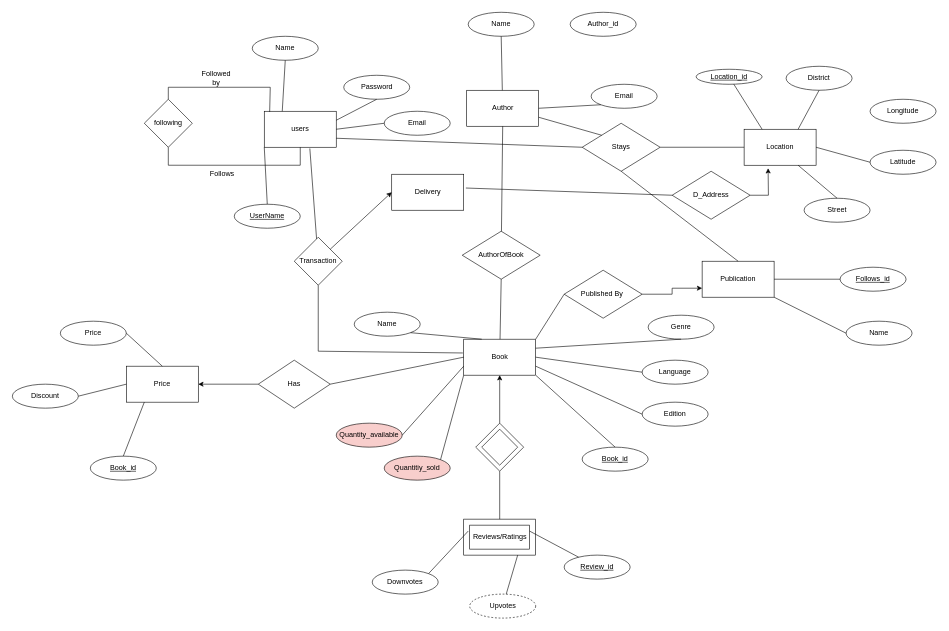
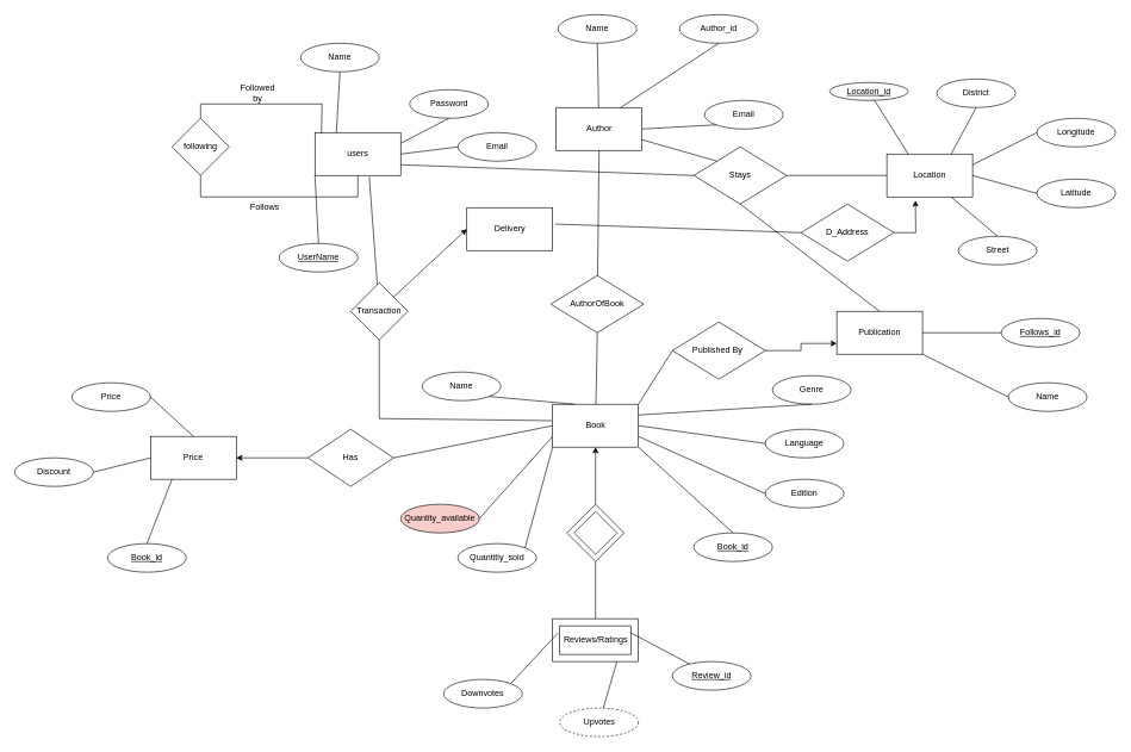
+ <mxCell id="59" value="" style="endArrow=none;html=1;rounded=0;exitX=0.75;exitY=0;exitDx=0;exitDy=0;entryX=0.5;entryY=1;entryDx=0;entryDy=0;" parent="1" source="5" target="51" edge="1"><mxGeometry width="50" height="50" relative="1" as="geometry"><mxPoint x="792.5" y="225" as="sourcePoint" /><mxPoint x="927.5" y="135" as="targetPoint" /></mxGeometry></mxCell>
+ <mxCell id="69" value="" style="endArrow=none;html=1;rounded=0;exitX=1;exitY=0.25;exitDx=0;exitDy=0;entryX=0;entryY=0.5;entryDx=0;entryDy=0;" parent="1" source="62" target="65" edge="1"><mxGeometry width="50" height="50" relative="1" as="geometry"><mxPoint x="1385" y="280" as="sourcePoint" /><mxPoint x="1420" y="215" as="targetPoint" /></mxGeometry></mxCell>
- <mxCell id="34" value="Quantitiy_sold" style="ellipse;whiteSpace=wrap;html=1;fillColor=#f8cecc;" parent="1" vertex="1"><mxGeometry x="640" y="760" width="110" height="40" as="geometry" /></mxCell>
+ <mxCell id="34" value="Quantitiy_sold" style="ellipse;whiteSpace=wrap;html=1;" parent="1" vertex="1"><mxGeometry x="640" y="760" width="110" height="40" as="geometry" /></mxCell>
